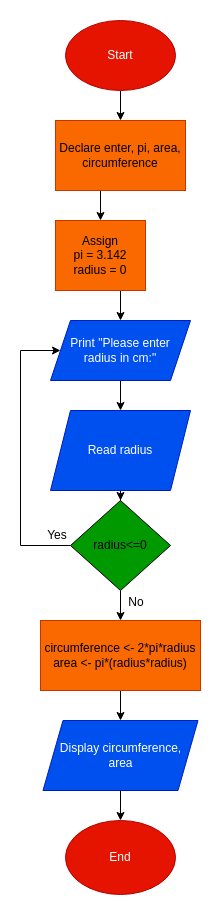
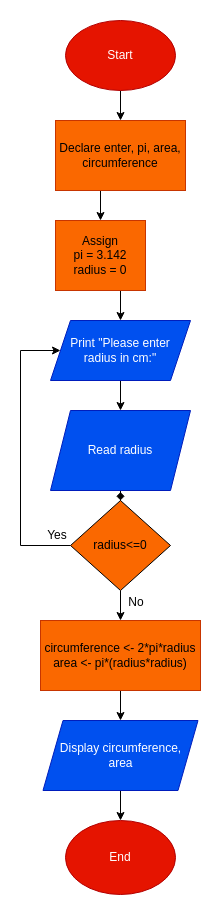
- <mxCell id="7" style="edgeStyle=orthogonalEdgeStyle;rounded=0;orthogonalLoop=1;jettySize=auto;html=1;exitX=0.5;exitY=1;exitDx=0;exitDy=0;" parent="1" source="8" target="11" edge="1"><mxGeometry relative="1" as="geometry" /></mxCell>
+ <mxCell id="7" style="edgeStyle=orthogonalEdgeStyle;rounded=0;orthogonalLoop=1;jettySize=auto;html=1;exitX=0.5;exitY=1;exitDx=0;exitDy=0;endArrow=diamond;" parent="1" source="8" target="11" edge="1"><mxGeometry relative="1" as="geometry" /></mxCell>
- <mxCell id="11" value="radius&amp;lt;=0" style="rhombus;whiteSpace=wrap;html=1;fillColor=#009900;" parent="1" vertex="1"><mxGeometry x="70" y="500" width="100" height="90" as="geometry" /></mxCell>
+ <mxCell id="11" value="radius&amp;lt;=0" style="rhombus;whiteSpace=wrap;html=1;fillColor=#fa6800;" parent="1" vertex="1"><mxGeometry x="70" y="500" width="100" height="90" as="geometry" /></mxCell>
